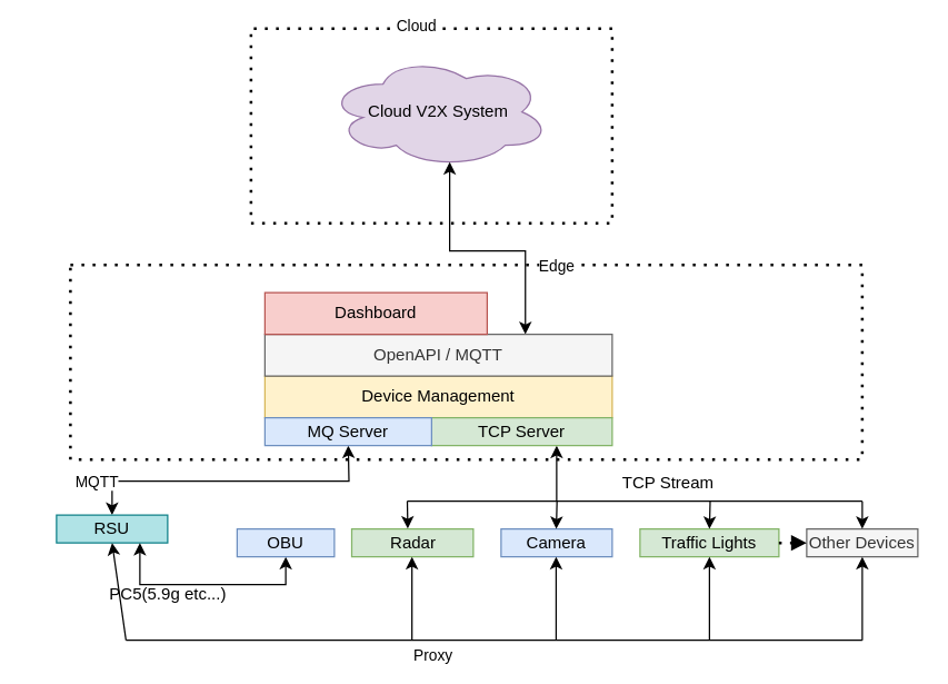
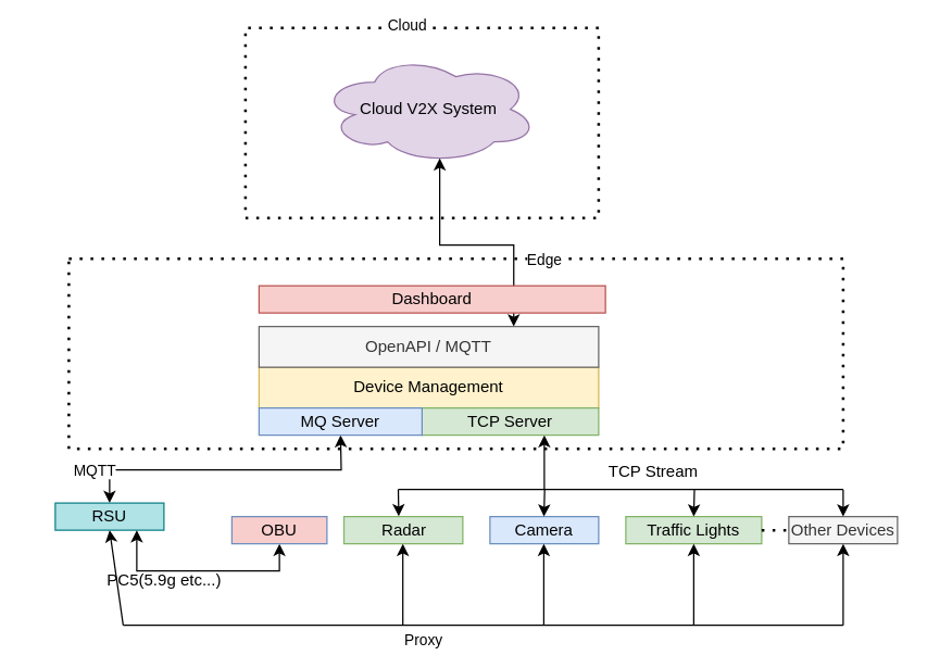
- <mxCell id="29" value="Dashboard" style="rounded=0;whiteSpace=wrap;html=1;fillColor=#f8cecc;strokeColor=#b85450;" vertex="1" parent="1"><mxGeometry x="190" y="210" width="160" height="30" as="geometry" /></mxCell>
+ <mxCell id="29" value="Dashboard" style="rounded=0;whiteSpace=wrap;html=1;fillColor=#f8cecc;strokeColor=#b85450;" vertex="1" parent="1"><mxGeometry x="190" y="210" width="255" height="20" as="geometry" /></mxCell>
- <mxCell id="9" value="OBU" style="rounded=0;whiteSpace=wrap;html=1;fillColor=#dae8fc;strokeColor=#6c8ebf;" vertex="1" parent="1"><mxGeometry x="170" y="380" width="70" height="20" as="geometry" /></mxCell>
+ <mxCell id="9" value="OBU" style="rounded=0;whiteSpace=wrap;html=1;fillColor=#f8cecc;strokeColor=#6c8ebf;" vertex="1" parent="1"><mxGeometry x="170" y="380" width="70" height="20" as="geometry" /></mxCell>
- <mxCell id="33" value="" style="endArrow=block;dashed=1;html=1;dashPattern=1 3;strokeWidth=2;rounded=0;exitX=1;exitY=0.5;exitDx=0;exitDy=0;entryX=0;entryY=0.5;entryDx=0;entryDy=0;" edge="1" parent="1" source="7" target="6"><mxGeometry width="50" height="50" relative="1" as="geometry"><mxPoint x="570" y="380" as="sourcePoint" /><mxPoint x="570" y="360" as="targetPoint" /></mxGeometry></mxCell>
+ <mxCell id="33" value="" style="endArrow=none;dashed=1;html=1;dashPattern=1 3;strokeWidth=2;rounded=0;exitX=1;exitY=0.5;exitDx=0;exitDy=0;entryX=0;entryY=0.5;entryDx=0;entryDy=0;" edge="1" parent="1" source="7" target="6"><mxGeometry width="50" height="50" relative="1" as="geometry"><mxPoint x="570" y="380" as="sourcePoint" /><mxPoint x="570" y="360" as="targetPoint" /></mxGeometry></mxCell>
